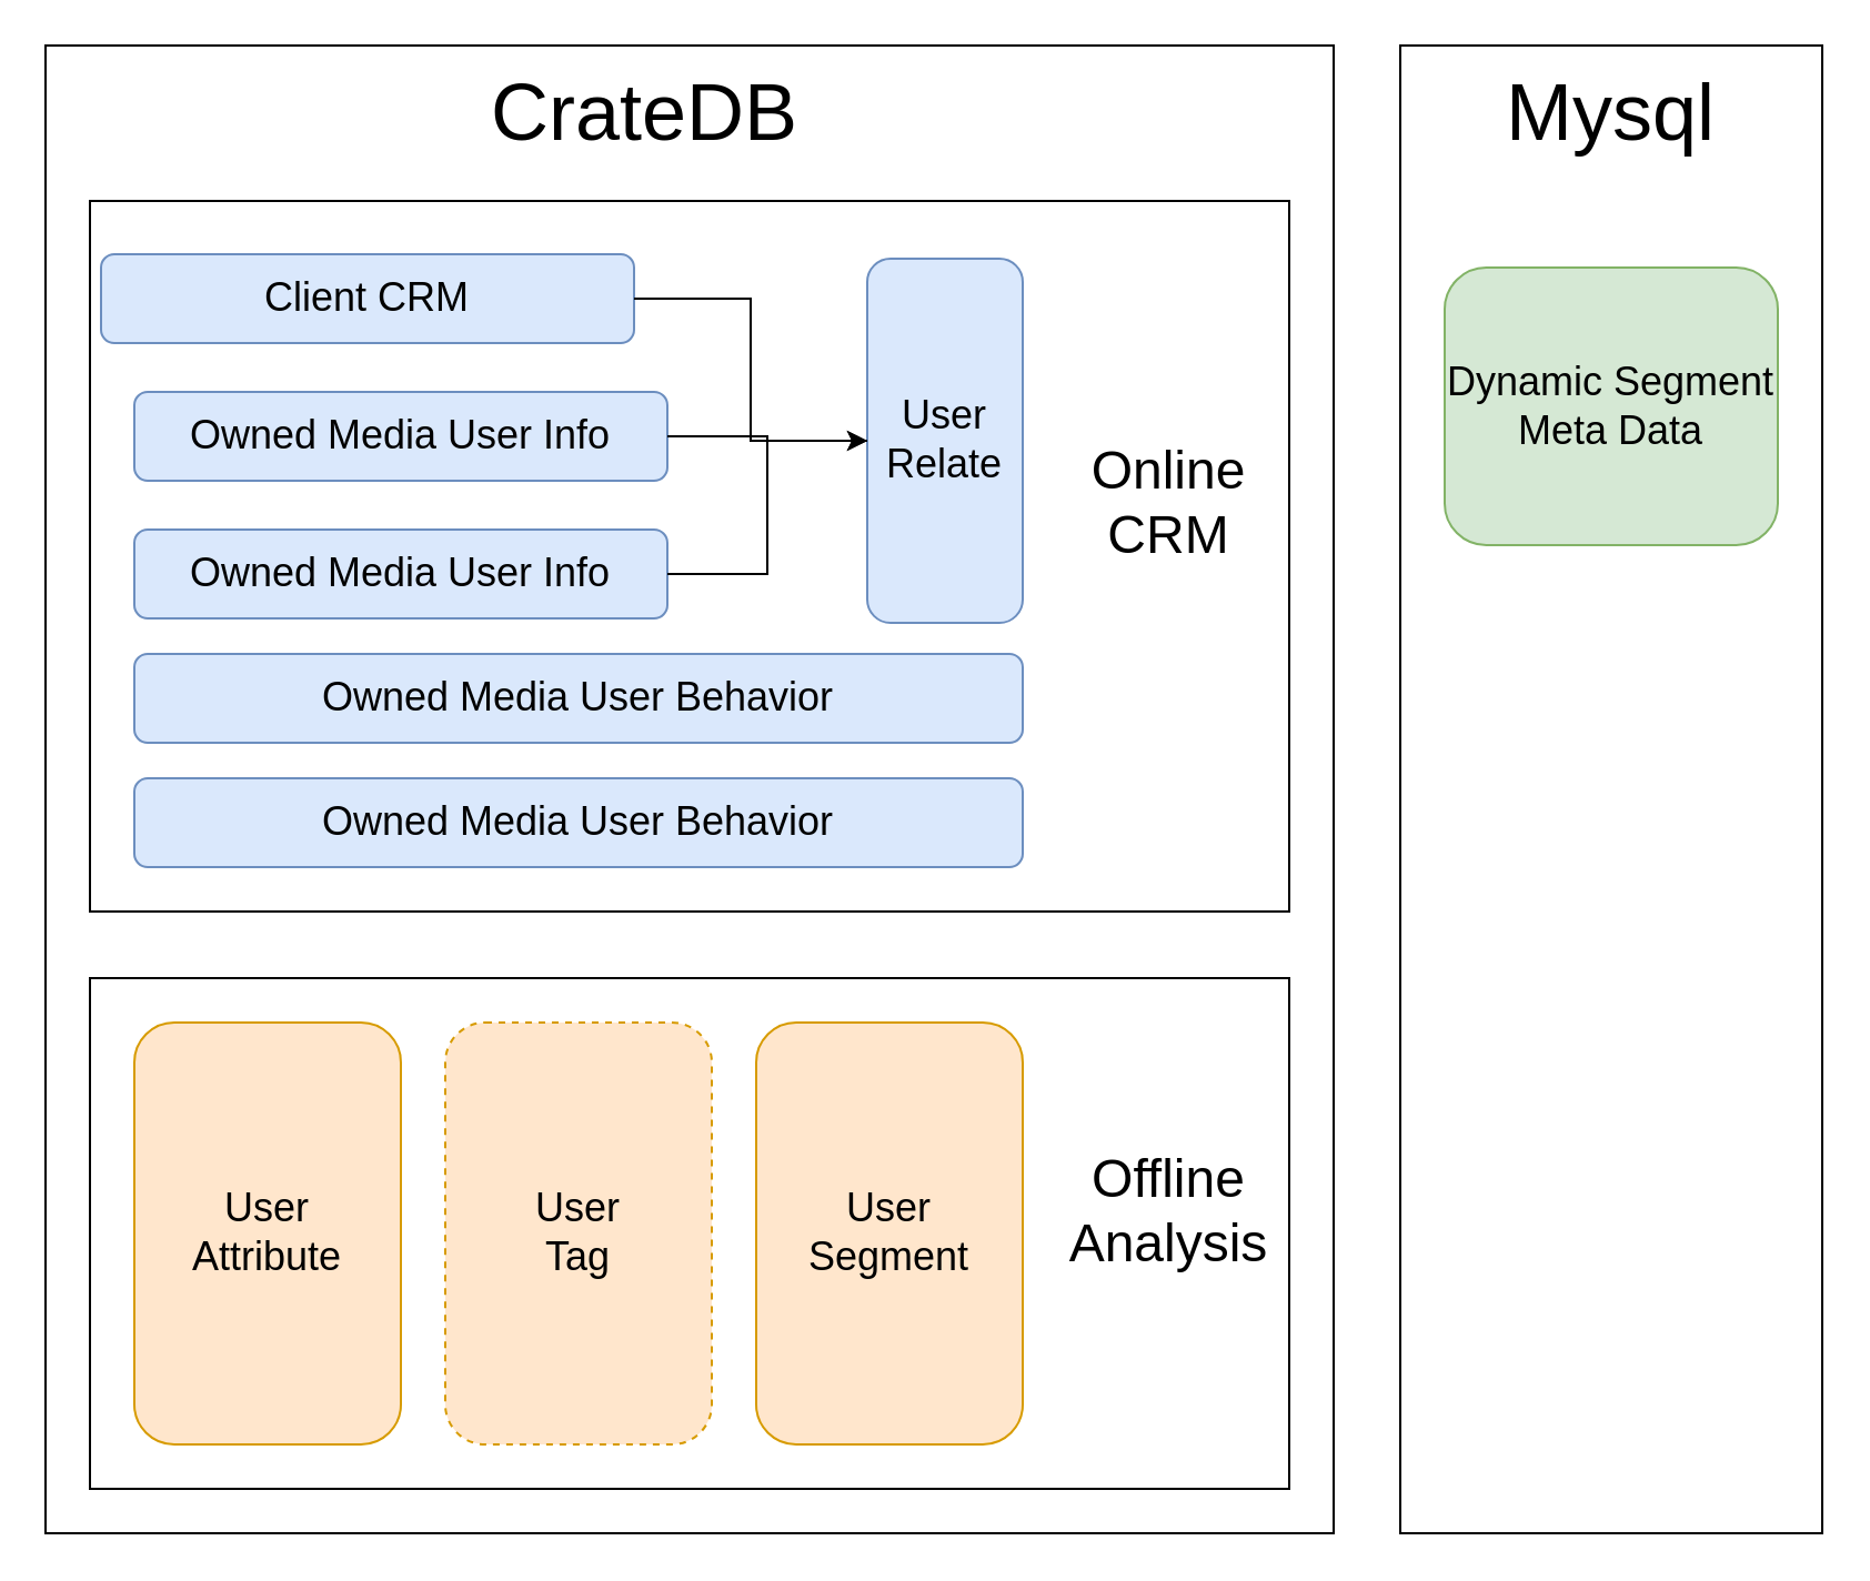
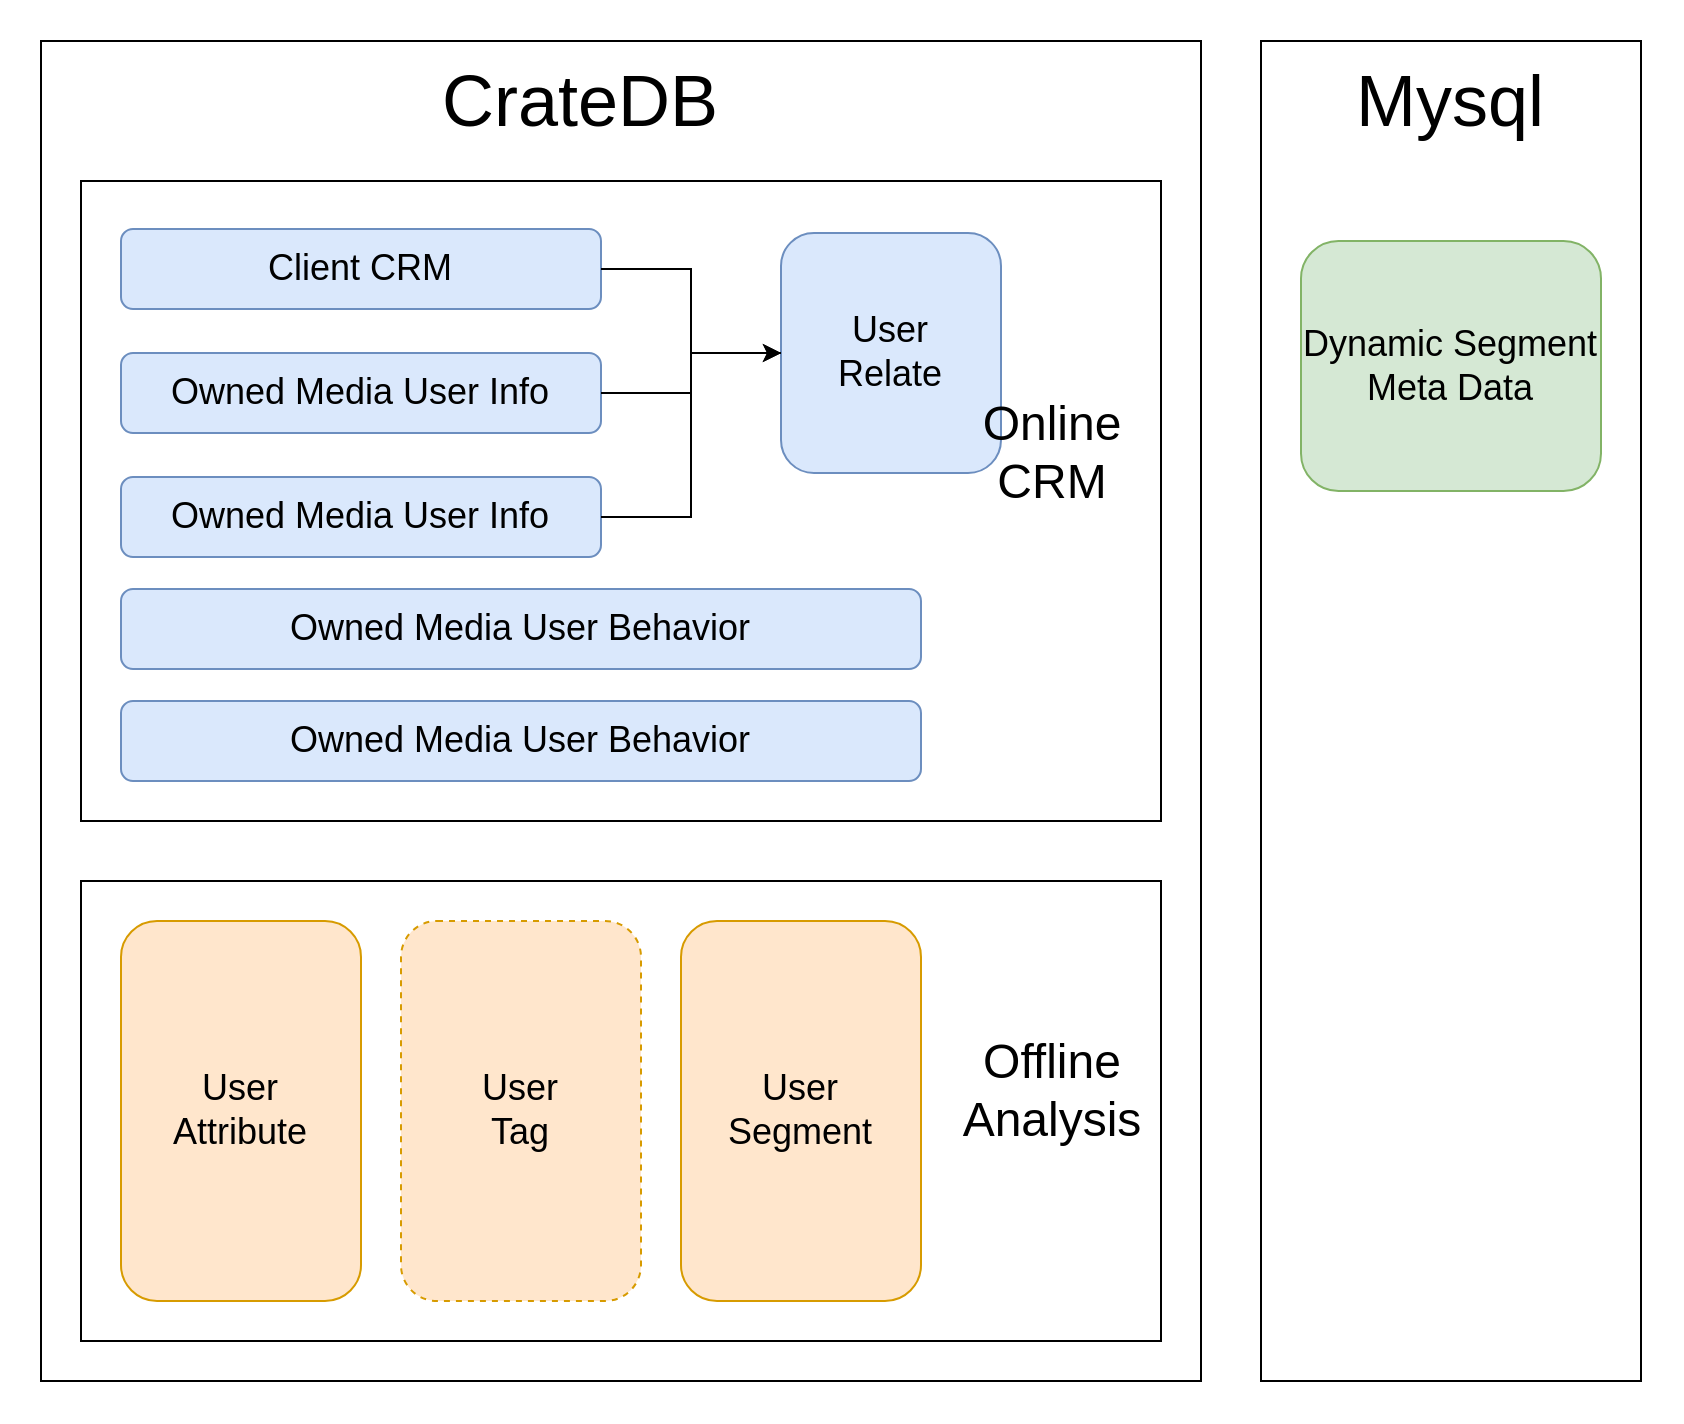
- <mxCell id="6" value="&lt;font style=&quot;font-size: 18px&quot;&gt;Client CRM&lt;/font&gt;" style="rounded=1;whiteSpace=wrap;html=1;fillColor=#dae8fc;strokeColor=#6c8ebf;" vertex="1" parent="1"><mxGeometry x="45" y="114" width="240" height="40" as="geometry" /></mxCell>
+ <mxCell id="6" value="&lt;font style=&quot;font-size: 18px&quot;&gt;Client CRM&lt;/font&gt;" style="rounded=1;whiteSpace=wrap;html=1;fillColor=#dae8fc;strokeColor=#6c8ebf;" vertex="1" parent="1"><mxGeometry x="60" y="114" width="240" height="40" as="geometry" /></mxCell>
- <mxCell id="9" value="&lt;font style=&quot;font-size: 18px&quot;&gt;User&lt;br&gt;Relate&lt;/font&gt;" style="rounded=1;whiteSpace=wrap;html=1;fillColor=#dae8fc;strokeColor=#6c8ebf;" vertex="1" parent="1"><mxGeometry x="390" y="116" width="70" height="164" as="geometry" /></mxCell>
+ <mxCell id="9" value="&lt;font style=&quot;font-size: 18px&quot;&gt;User&lt;br&gt;Relate&lt;/font&gt;" style="rounded=1;whiteSpace=wrap;html=1;fillColor=#dae8fc;strokeColor=#6c8ebf;" vertex="1" parent="1"><mxGeometry x="390" y="116" width="110" height="120" as="geometry" /></mxCell>
